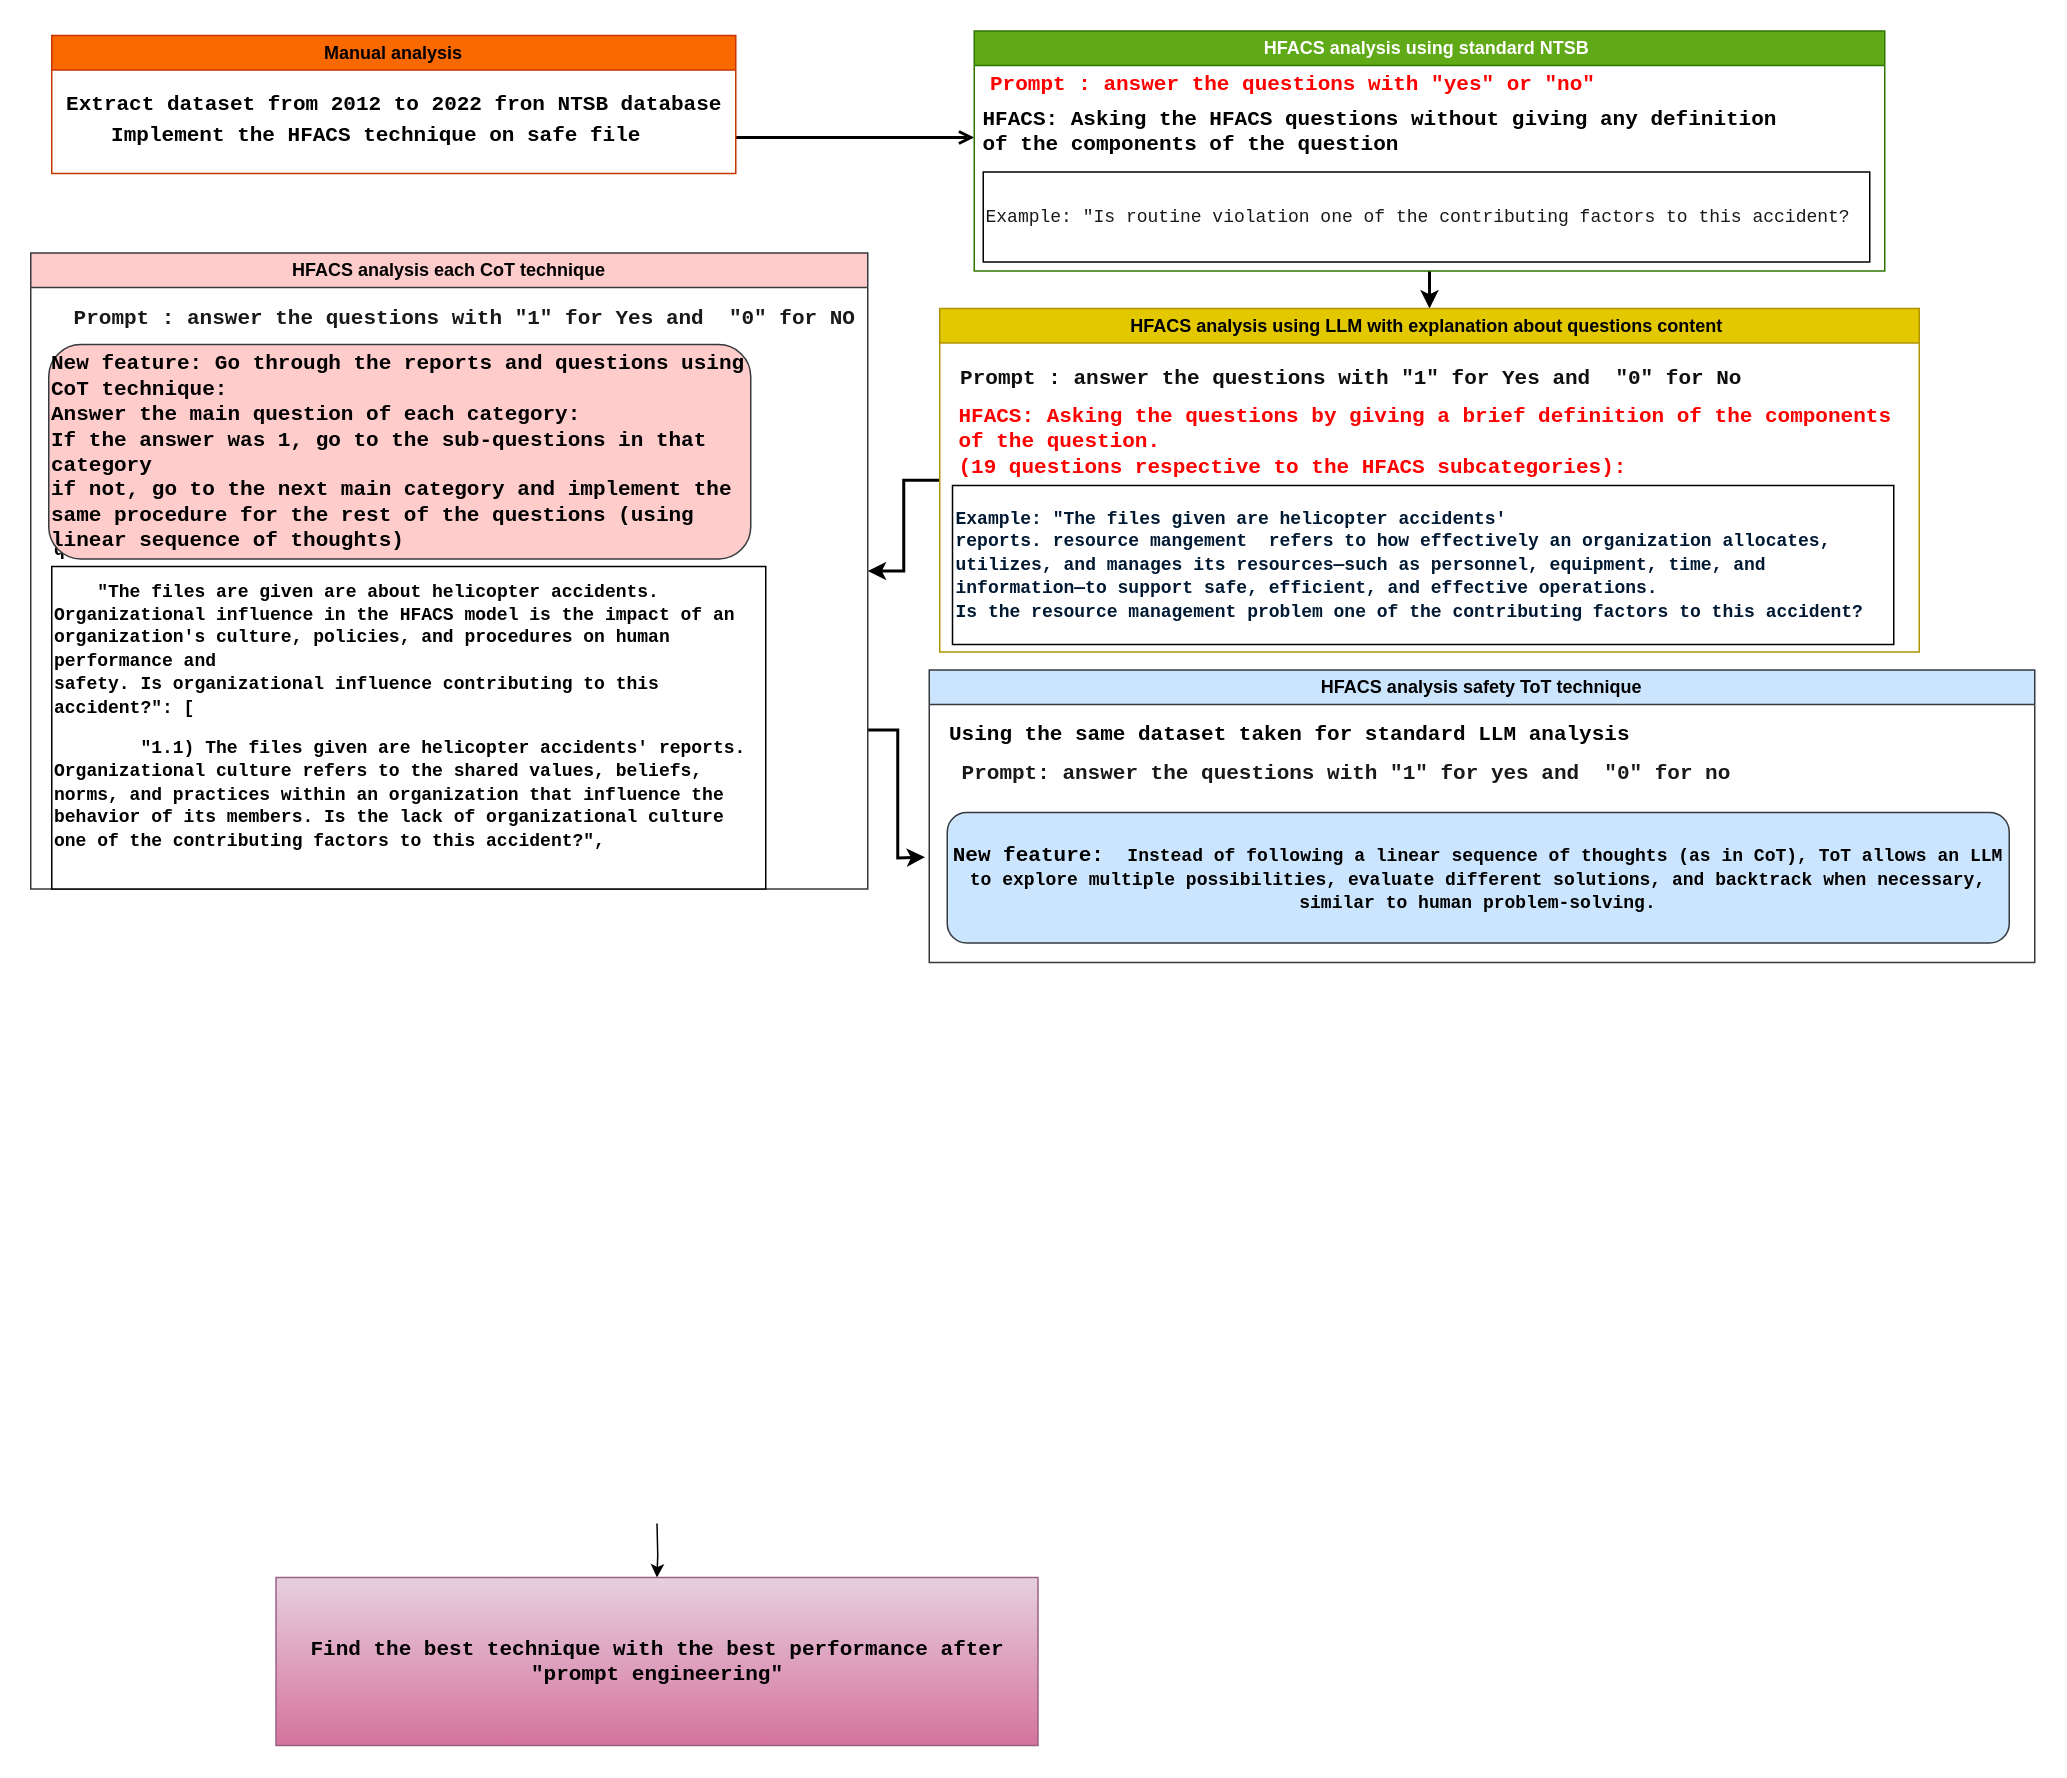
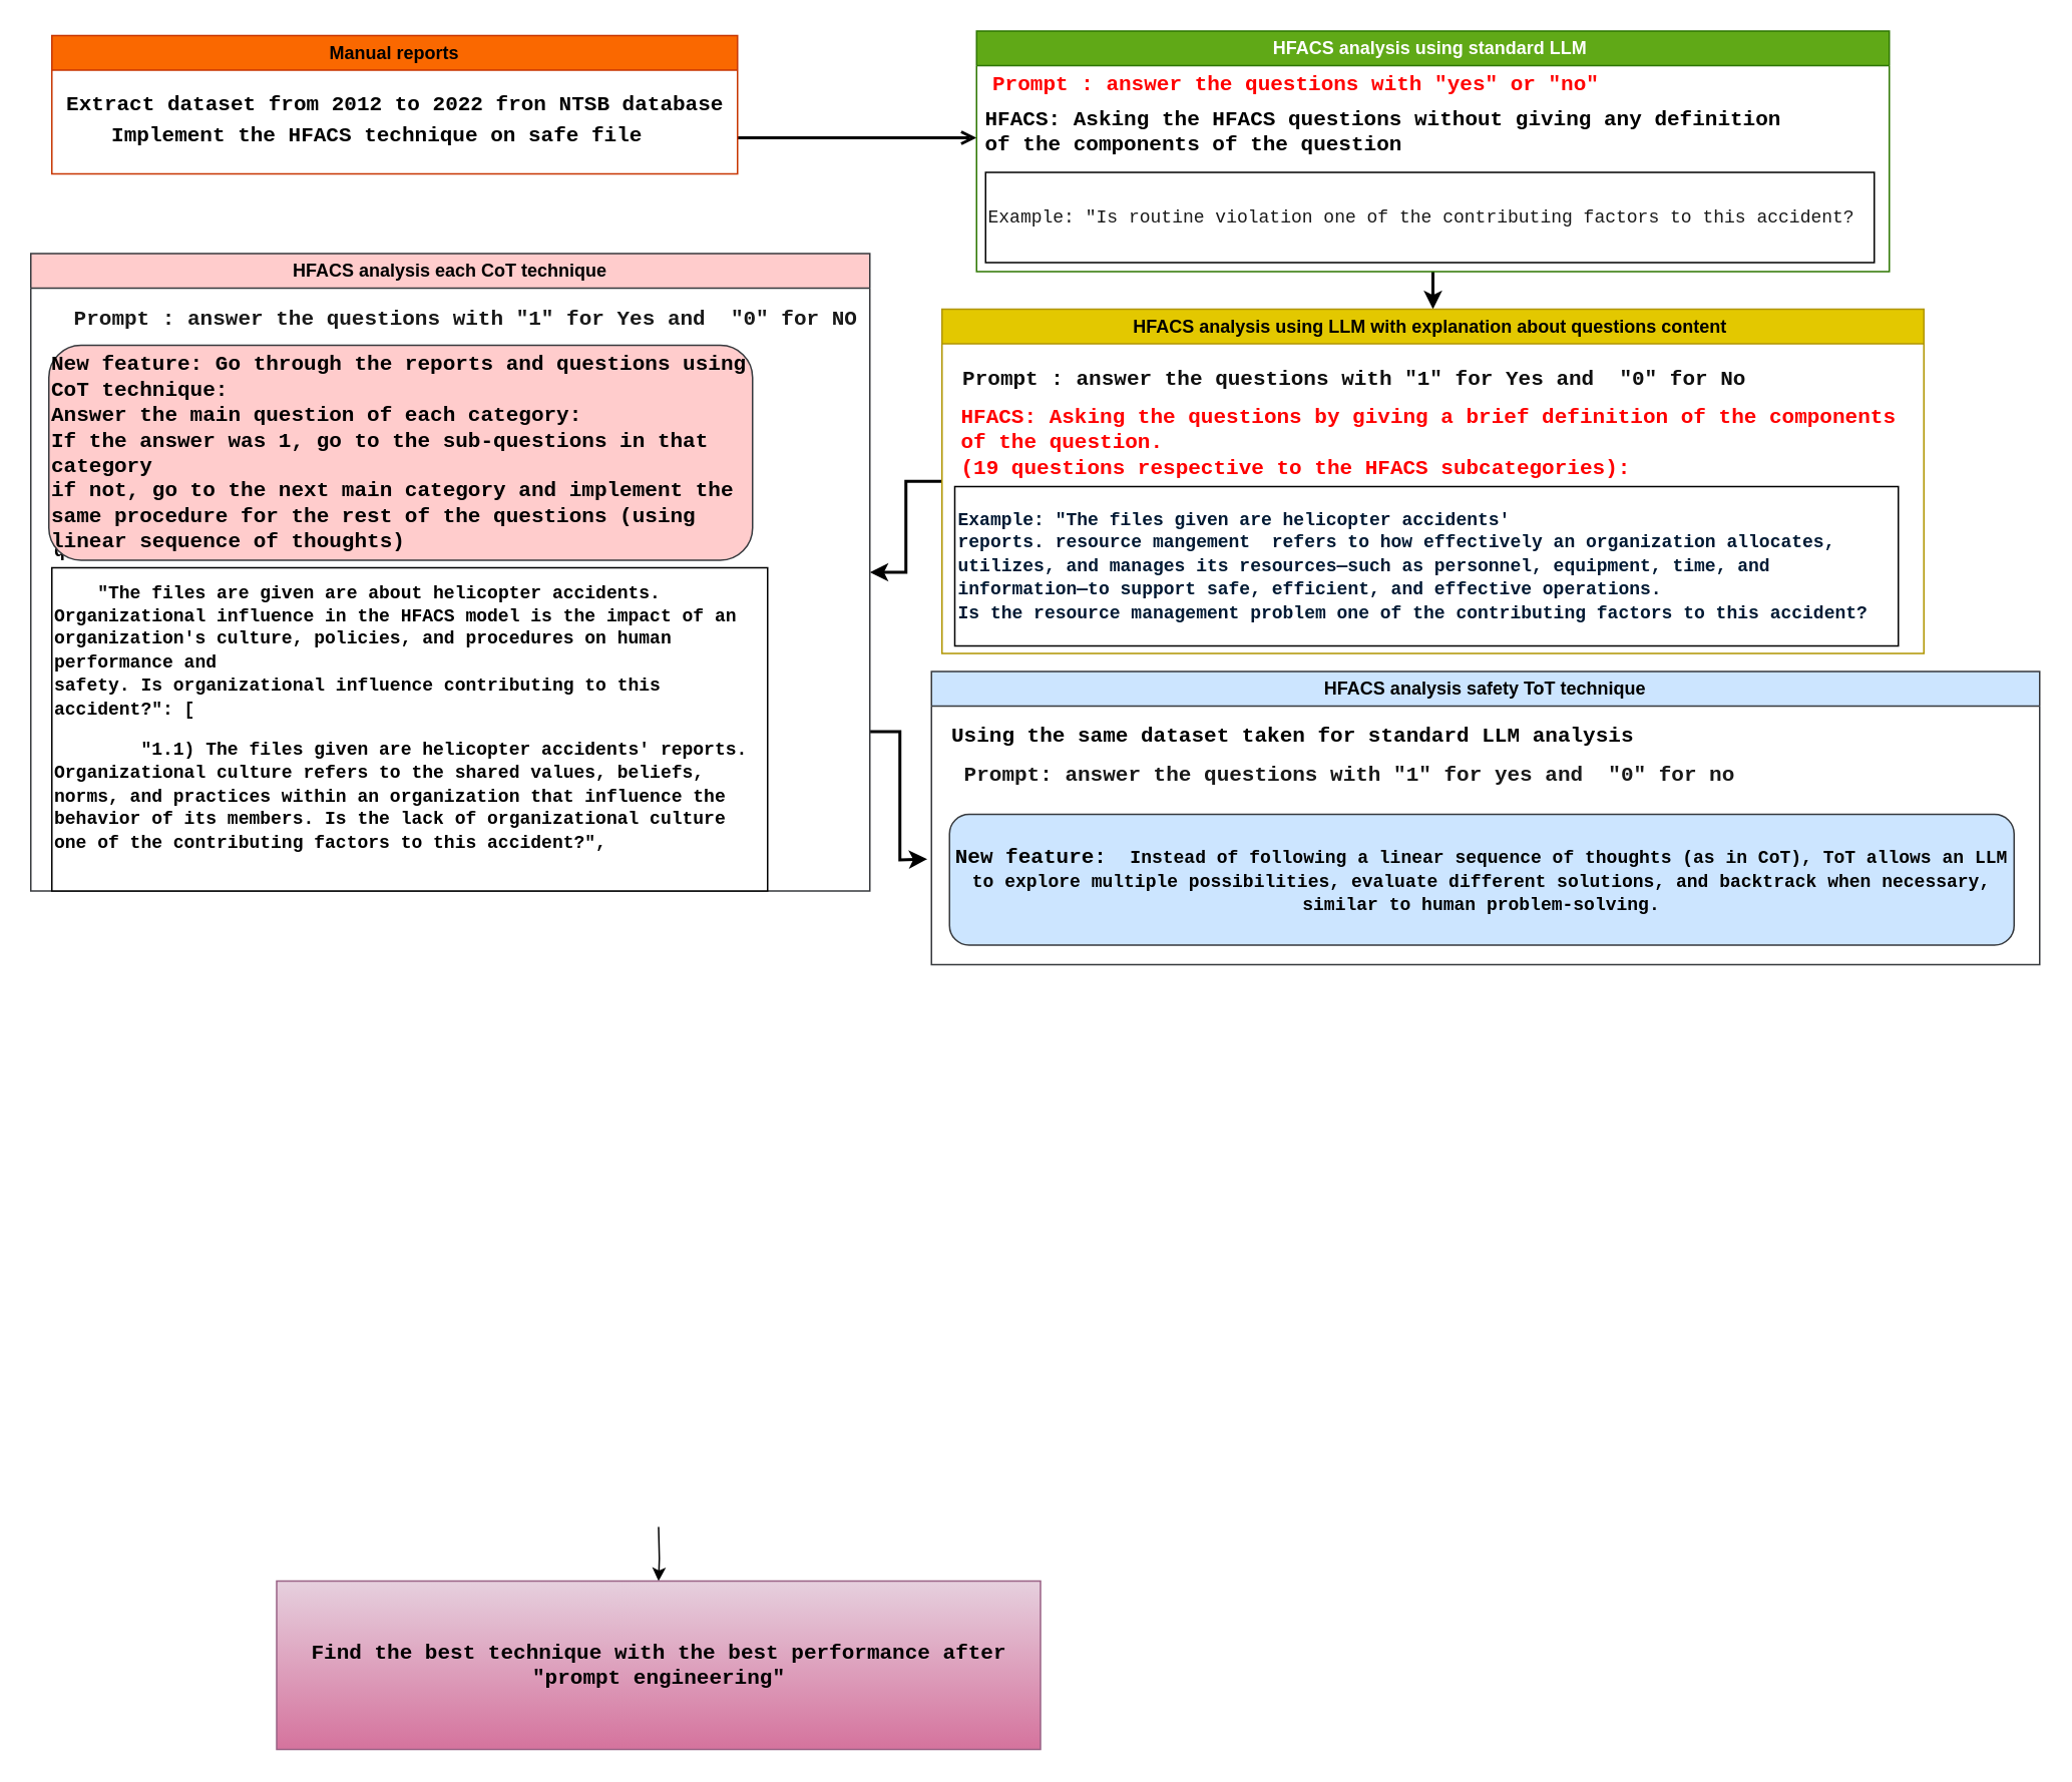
- <mxCell id="7" value="HFACS analysis using standard NTSB&amp;nbsp;" style="swimlane;whiteSpace=wrap;html=1;fillColor=#60a917;strokeColor=#2D7600;fontColor=#ffffff;" parent="1" vertex="1"><mxGeometry x="649" y="20" width="607" height="160" as="geometry" /></mxCell>
+ <mxCell id="7" value="HFACS analysis using standard LLM&amp;nbsp;" style="swimlane;whiteSpace=wrap;html=1;fillColor=#60a917;strokeColor=#2D7600;fontColor=#ffffff;" parent="1" vertex="1"><mxGeometry x="649" y="20" width="607" height="160" as="geometry" /></mxCell>
- <mxCell id="3" value="Manual analysis" style="swimlane;whiteSpace=wrap;html=1;fillColor=#fa6800;strokeColor=#C73500;fontColor=#000000;" parent="1" vertex="1"><mxGeometry x="34" y="23" width="456" height="92" as="geometry" /></mxCell>
+ <mxCell id="3" value="Manual reports" style="swimlane;whiteSpace=wrap;html=1;fillColor=#fa6800;strokeColor=#C73500;fontColor=#000000;" parent="1" vertex="1"><mxGeometry x="34" y="23" width="456" height="92" as="geometry" /></mxCell>
